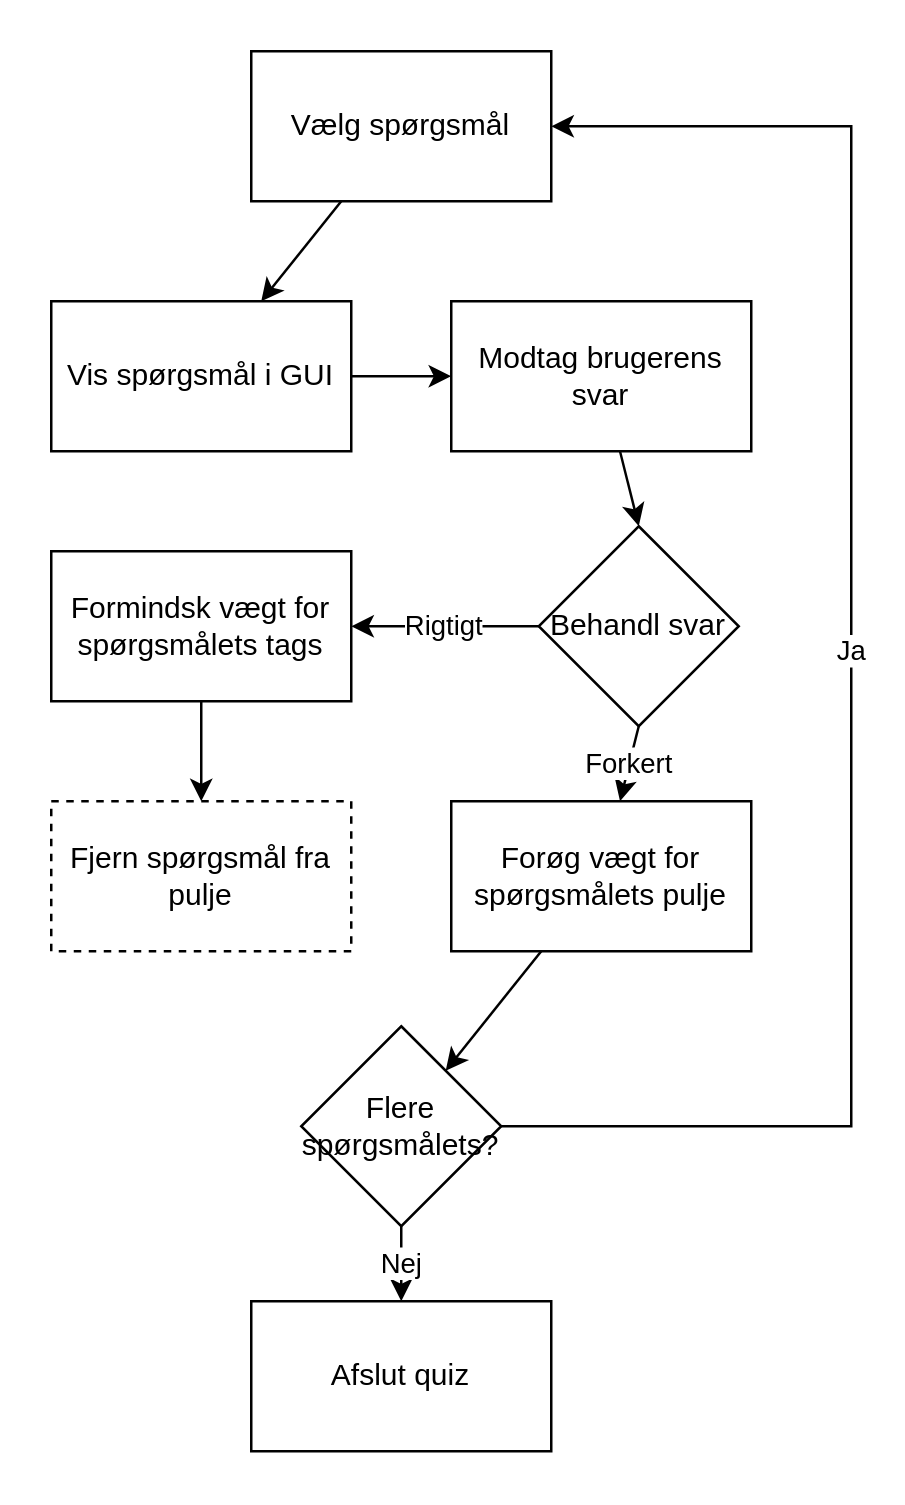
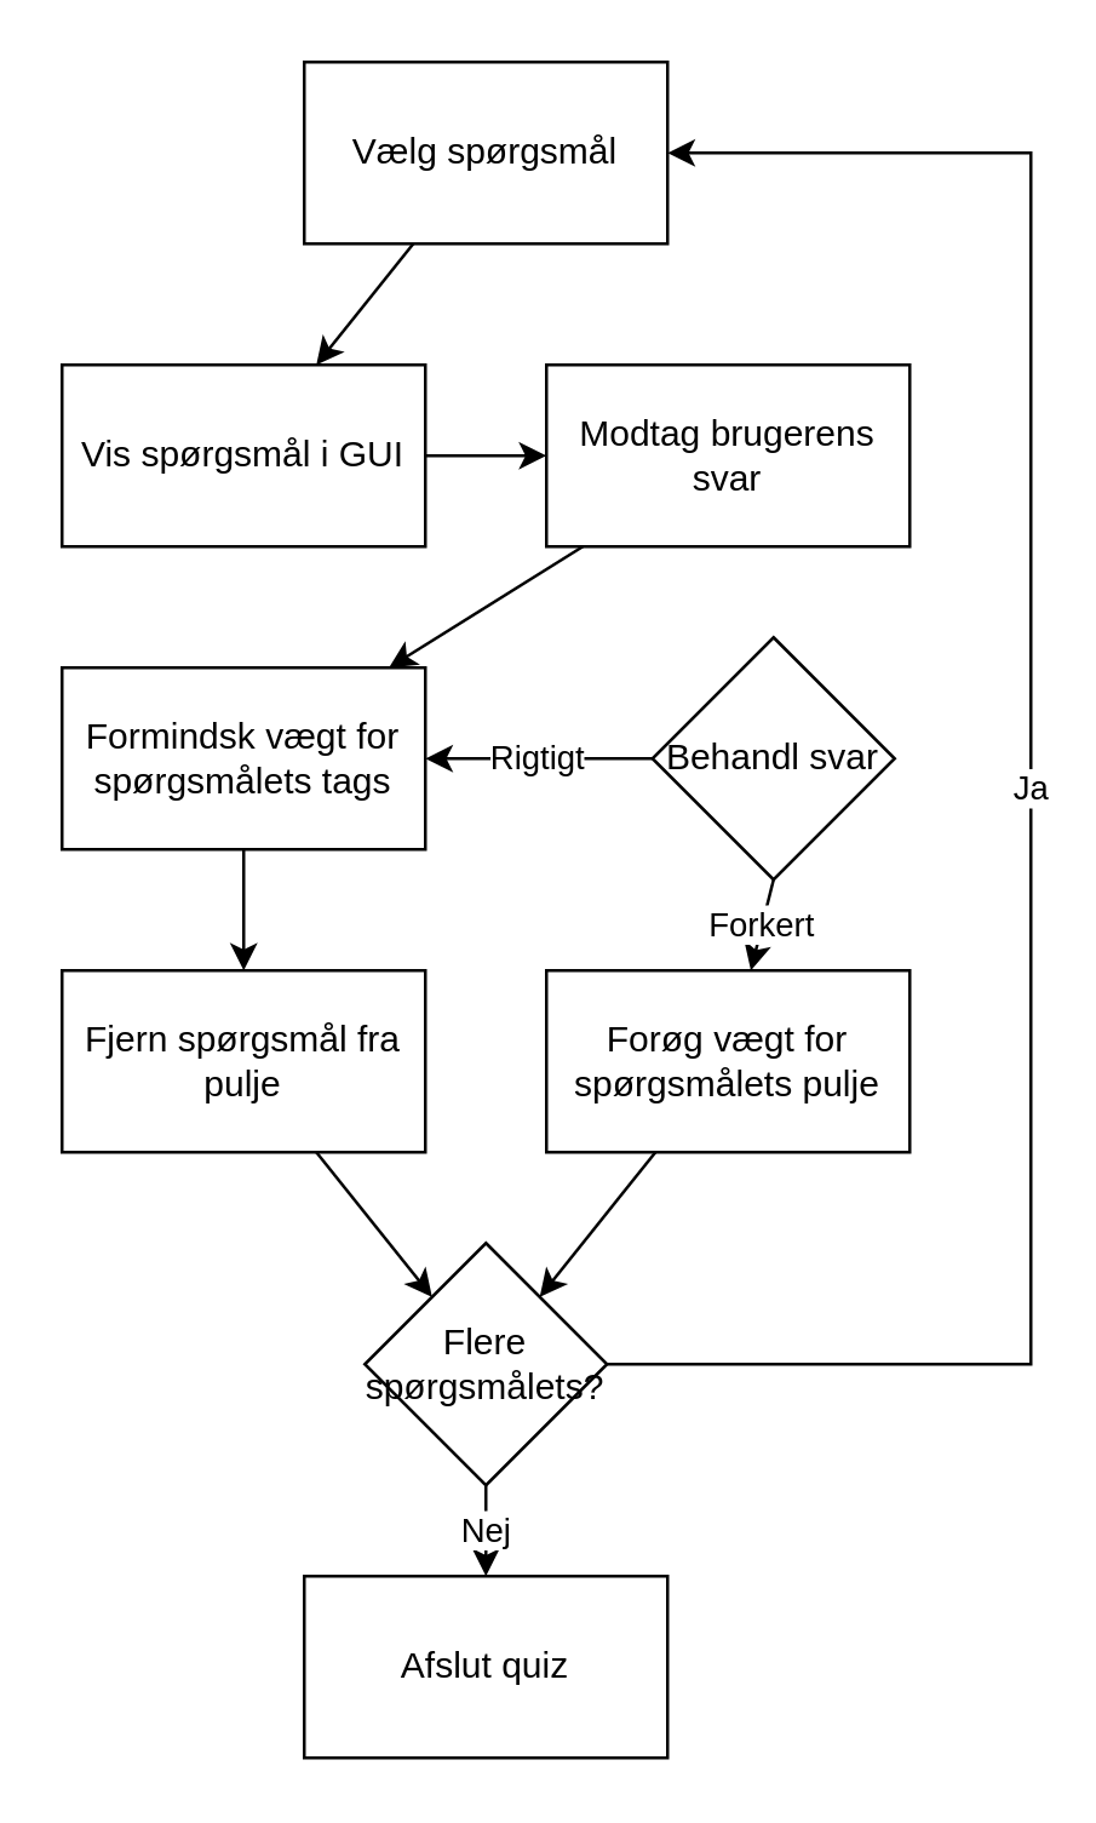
- <mxCell id="8" value="" style="endArrow=classic;html=1;rounded=0;entryX=0.5;entryY=0;entryDx=0;entryDy=0;" edge="1" parent="1" source="4" target="7"><mxGeometry width="50" height="50" relative="1" as="geometry"><mxPoint x="140" y="220" as="sourcePoint" /><mxPoint x="190" y="170" as="targetPoint" /></mxGeometry></mxCell>
+ <mxCell id="8" value="" style="endArrow=classic;html=1;rounded=0;" edge="1" parent="1" source="4" target="9"><mxGeometry width="50" height="50" relative="1" as="geometry"><mxPoint x="140" y="220" as="sourcePoint" /><mxPoint x="190" y="170" as="targetPoint" /></mxGeometry></mxCell>
- <mxCell id="13" value="Fjern spørgsmål fra pulje" style="rounded=0;whiteSpace=wrap;html=1;dashed=1;" vertex="1" parent="1"><mxGeometry x="20" y="320" width="120" height="60" as="geometry" /></mxCell>
+ <mxCell id="13" value="Fjern spørgsmål fra pulje" style="rounded=0;whiteSpace=wrap;html=1;" vertex="1" parent="1"><mxGeometry x="20" y="320" width="120" height="60" as="geometry" /></mxCell>
+ <mxCell id="17" value="" style="endArrow=classic;html=1;rounded=0;" edge="1" parent="1" source="13" target="15"><mxGeometry width="50" height="50" relative="1" as="geometry"><mxPoint x="140" y="320" as="sourcePoint" /><mxPoint x="190" y="270" as="targetPoint" /></mxGeometry></mxCell>
